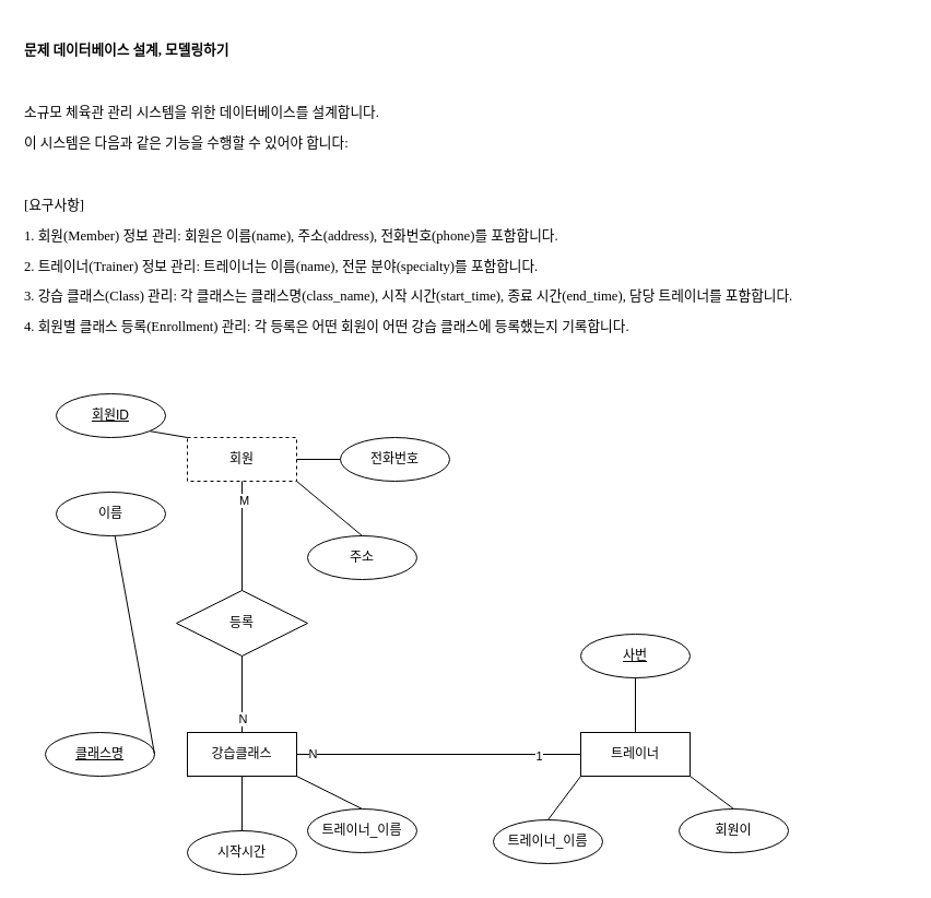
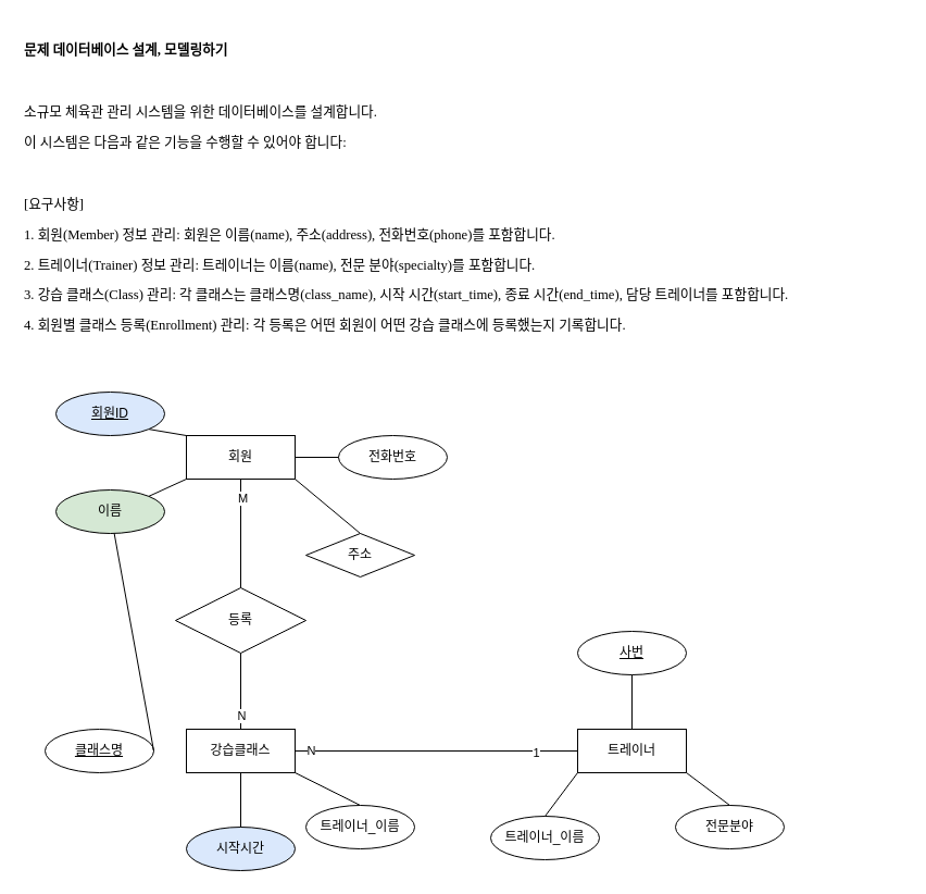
- <mxCell id="7" value="회원ID" style="ellipse;whiteSpace=wrap;html=1;align=center;fontStyle=4;" vertex="1" parent="1"><mxGeometry x="51" y="360" width="100" height="40" as="geometry" /></mxCell>
+ <mxCell id="7" value="회원ID" style="ellipse;whiteSpace=wrap;html=1;align=center;fontStyle=4;fillColor=#dae8fc;" vertex="1" parent="1"><mxGeometry x="51" y="360" width="100" height="40" as="geometry" /></mxCell>
- <mxCell id="3" value="회원" style="whiteSpace=wrap;html=1;align=center;dashed=1;" vertex="1" parent="1"><mxGeometry x="171" y="400" width="100" height="40" as="geometry" /></mxCell>
+ <mxCell id="3" value="회원" style="whiteSpace=wrap;html=1;align=center;" vertex="1" parent="1"><mxGeometry x="171" y="400" width="100" height="40" as="geometry" /></mxCell>
+ <mxCell id="11" value="" style="endArrow=none;html=1;rounded=0;exitX=1;exitY=0;exitDx=0;exitDy=0;entryX=0;entryY=1;entryDx=0;entryDy=0;" edge="1" parent="1" source="8" target="3"><mxGeometry relative="1" as="geometry"><mxPoint x="341" y="400" as="sourcePoint" /><mxPoint x="501" y="400" as="targetPoint" /></mxGeometry></mxCell>
- <mxCell id="8" value="이름" style="ellipse;whiteSpace=wrap;html=1;align=center;" vertex="1" parent="1"><mxGeometry x="51" y="450" width="100" height="40" as="geometry" /></mxCell>
+ <mxCell id="8" value="이름" style="ellipse;whiteSpace=wrap;html=1;align=center;fillColor=#d5e8d4;" vertex="1" parent="1"><mxGeometry x="51" y="450" width="100" height="40" as="geometry" /></mxCell>
- <mxCell id="9" value="주소" style="ellipse;whiteSpace=wrap;html=1;align=center;" vertex="1" parent="1"><mxGeometry x="281" y="490" width="100" height="40" as="geometry" /></mxCell>
+ <mxCell id="9" value="주소" style="rhombus;whiteSpace=wrap;html=1;align=center;" vertex="1" parent="1"><mxGeometry x="281" y="490" width="100" height="40" as="geometry" /></mxCell>
- <mxCell id="15" value="회원이" style="ellipse;whiteSpace=wrap;html=1;align=center;" vertex="1" parent="1"><mxGeometry x="621" y="740" width="100" height="40" as="geometry" /></mxCell>
+ <mxCell id="15" value="전문분야" style="ellipse;whiteSpace=wrap;html=1;align=center;" vertex="1" parent="1"><mxGeometry x="621" y="740" width="100" height="40" as="geometry" /></mxCell>
- <mxCell id="21" value="시작시간" style="ellipse;whiteSpace=wrap;html=1;align=center;" vertex="1" parent="1"><mxGeometry x="171" y="760" width="100" height="40" as="geometry" /></mxCell>
+ <mxCell id="21" value="시작시간" style="ellipse;whiteSpace=wrap;html=1;align=center;fillColor=#dae8fc;" vertex="1" parent="1"><mxGeometry x="171" y="760" width="100" height="40" as="geometry" /></mxCell>
